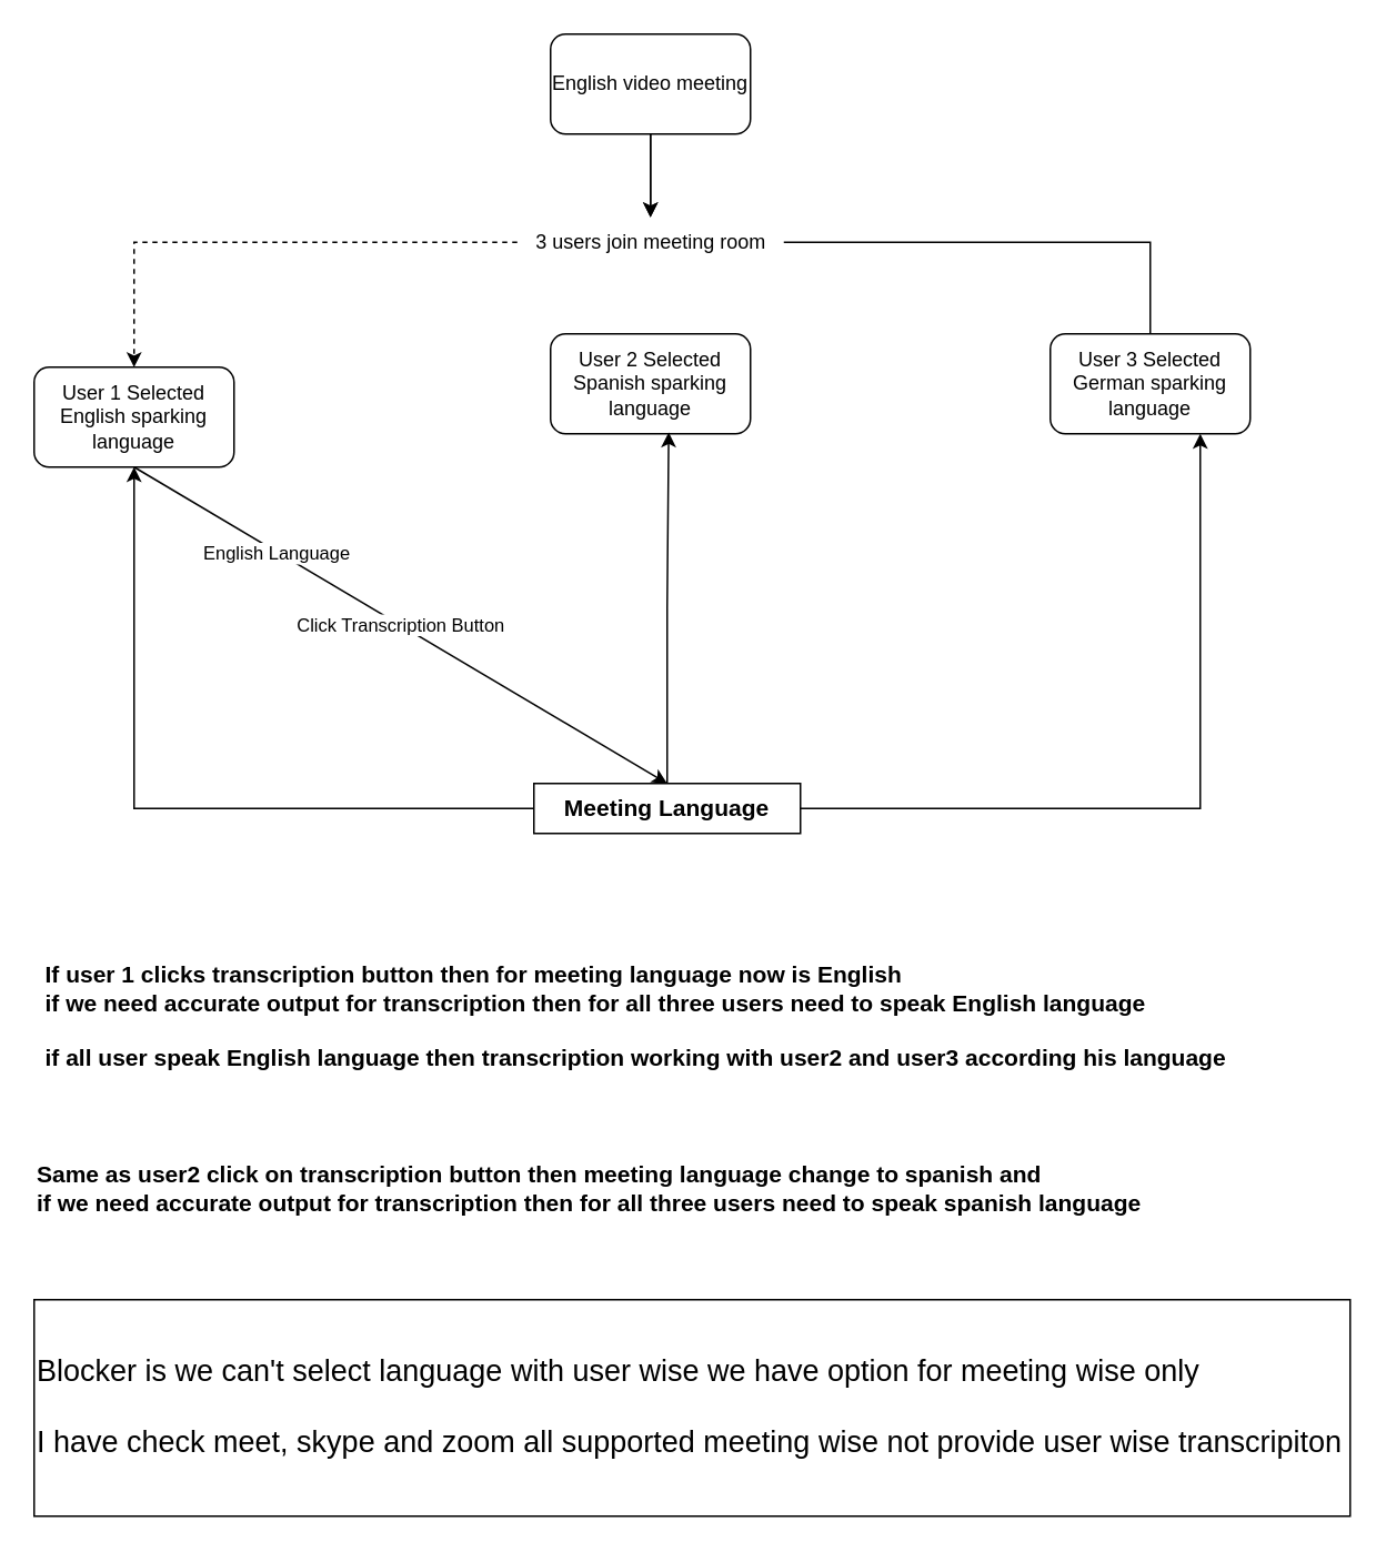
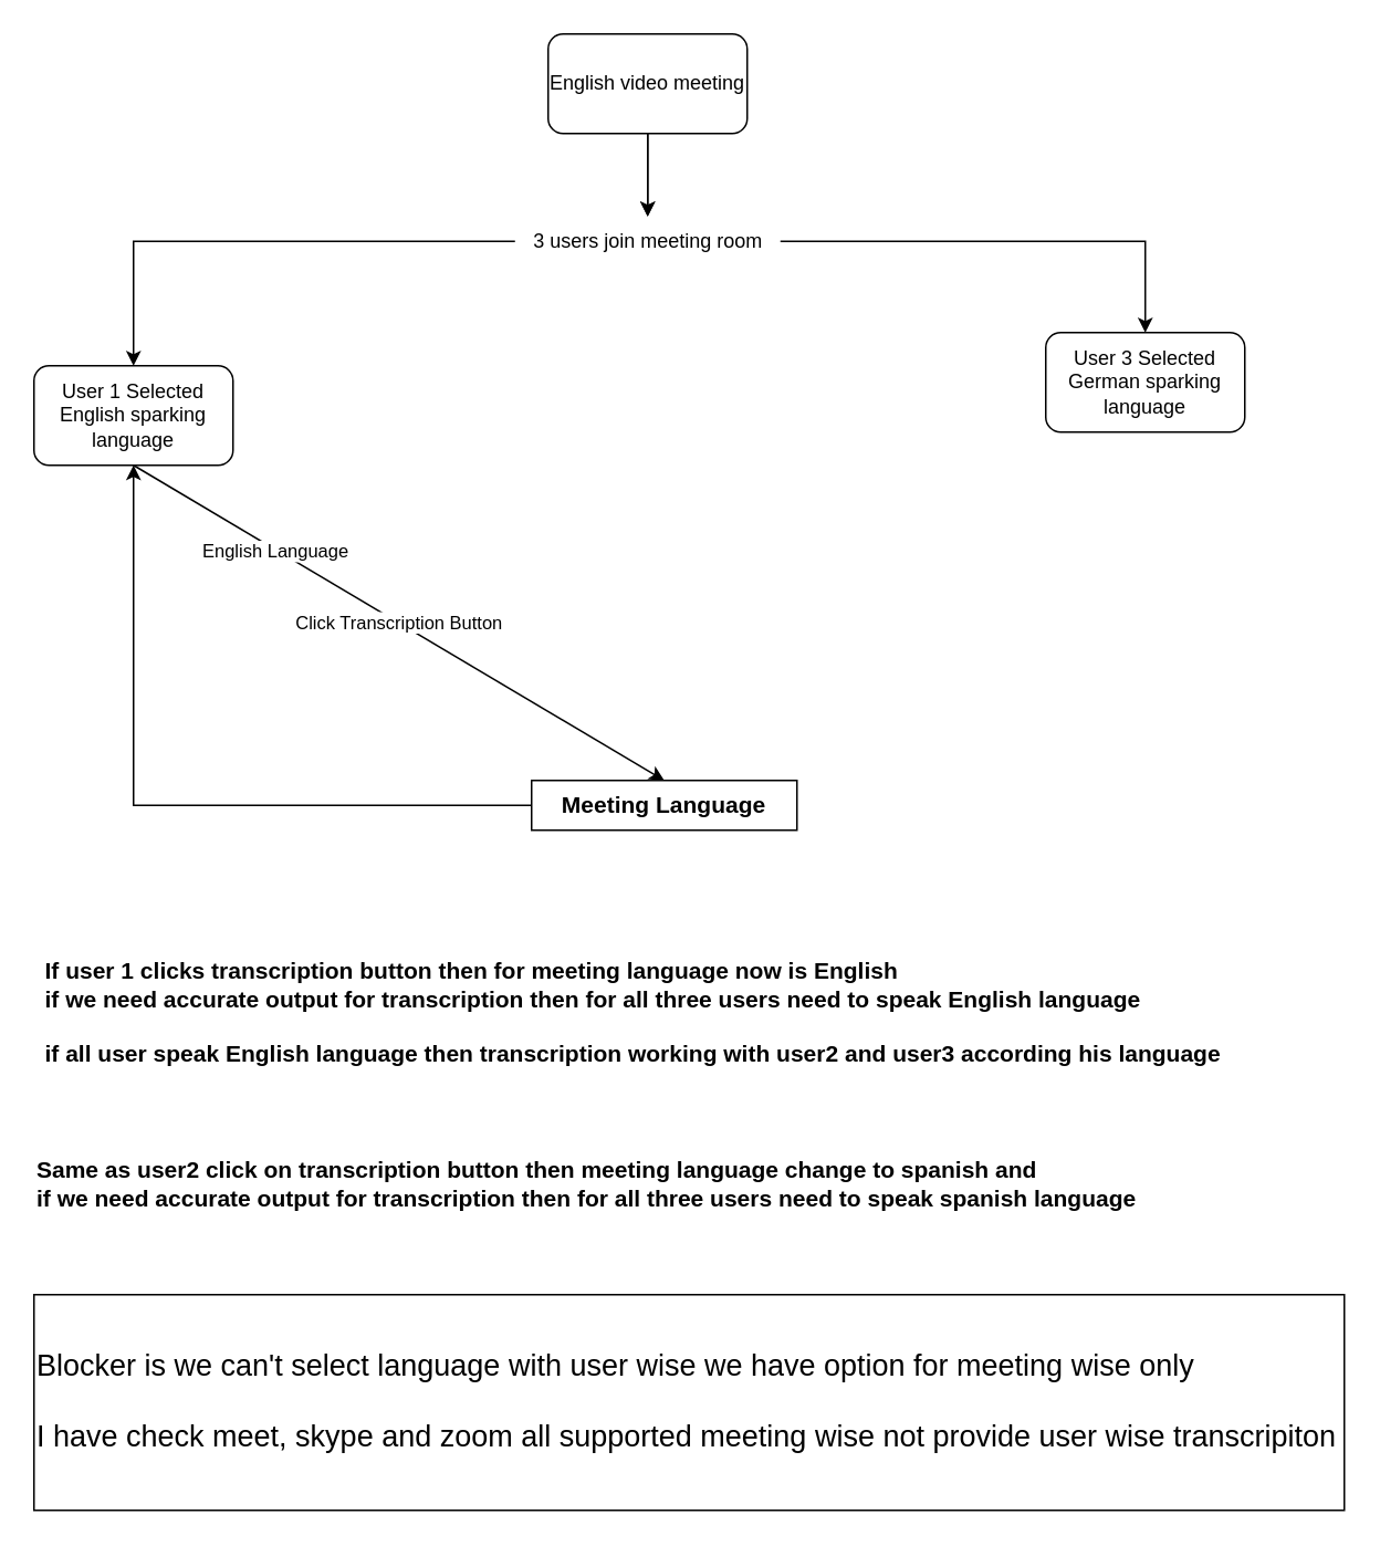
- <mxCell id="8" style="edgeStyle=orthogonalEdgeStyle;rounded=0;orthogonalLoop=1;jettySize=auto;html=1;dashed=1;" edge="1" parent="1" source="10" target="3"><mxGeometry relative="1" as="geometry" /></mxCell>
+ <mxCell id="8" style="edgeStyle=orthogonalEdgeStyle;rounded=0;orthogonalLoop=1;jettySize=auto;html=1;" edge="1" parent="1" source="10" target="3"><mxGeometry relative="1" as="geometry" /></mxCell>
- <mxCell id="9" style="edgeStyle=orthogonalEdgeStyle;rounded=0;orthogonalLoop=1;jettySize=auto;html=1;entryX=0.5;entryY=0;entryDx=0;entryDy=0;endArrow=none;" edge="1" parent="1" source="10" target="5"><mxGeometry relative="1" as="geometry" /></mxCell>
+ <mxCell id="9" style="edgeStyle=orthogonalEdgeStyle;rounded=0;orthogonalLoop=1;jettySize=auto;html=1;entryX=0.5;entryY=0;entryDx=0;entryDy=0;" edge="1" parent="1" source="10" target="5"><mxGeometry relative="1" as="geometry" /></mxCell>
- <mxCell id="4" value="User 2 Selected Spanish sparking language" style="rounded=1;whiteSpace=wrap;html=1;" vertex="1" parent="1"><mxGeometry x="330" y="200" width="120" height="60" as="geometry" /></mxCell>
- <mxCell id="17" style="edgeStyle=orthogonalEdgeStyle;rounded=0;orthogonalLoop=1;jettySize=auto;html=1;exitX=0.5;exitY=0;exitDx=0;exitDy=0;entryX=0.591;entryY=0.985;entryDx=0;entryDy=0;entryPerimeter=0;" edge="1" parent="1" source="13" target="4"><mxGeometry relative="1" as="geometry" /></mxCell>
- <mxCell id="12" style="edgeStyle=orthogonalEdgeStyle;rounded=0;orthogonalLoop=1;jettySize=auto;html=1;exitX=1;exitY=0.5;exitDx=0;exitDy=0;entryX=0.75;entryY=1;entryDx=0;entryDy=0;" edge="1" parent="1" source="13" target="5"><mxGeometry relative="1" as="geometry" /></mxCell>
